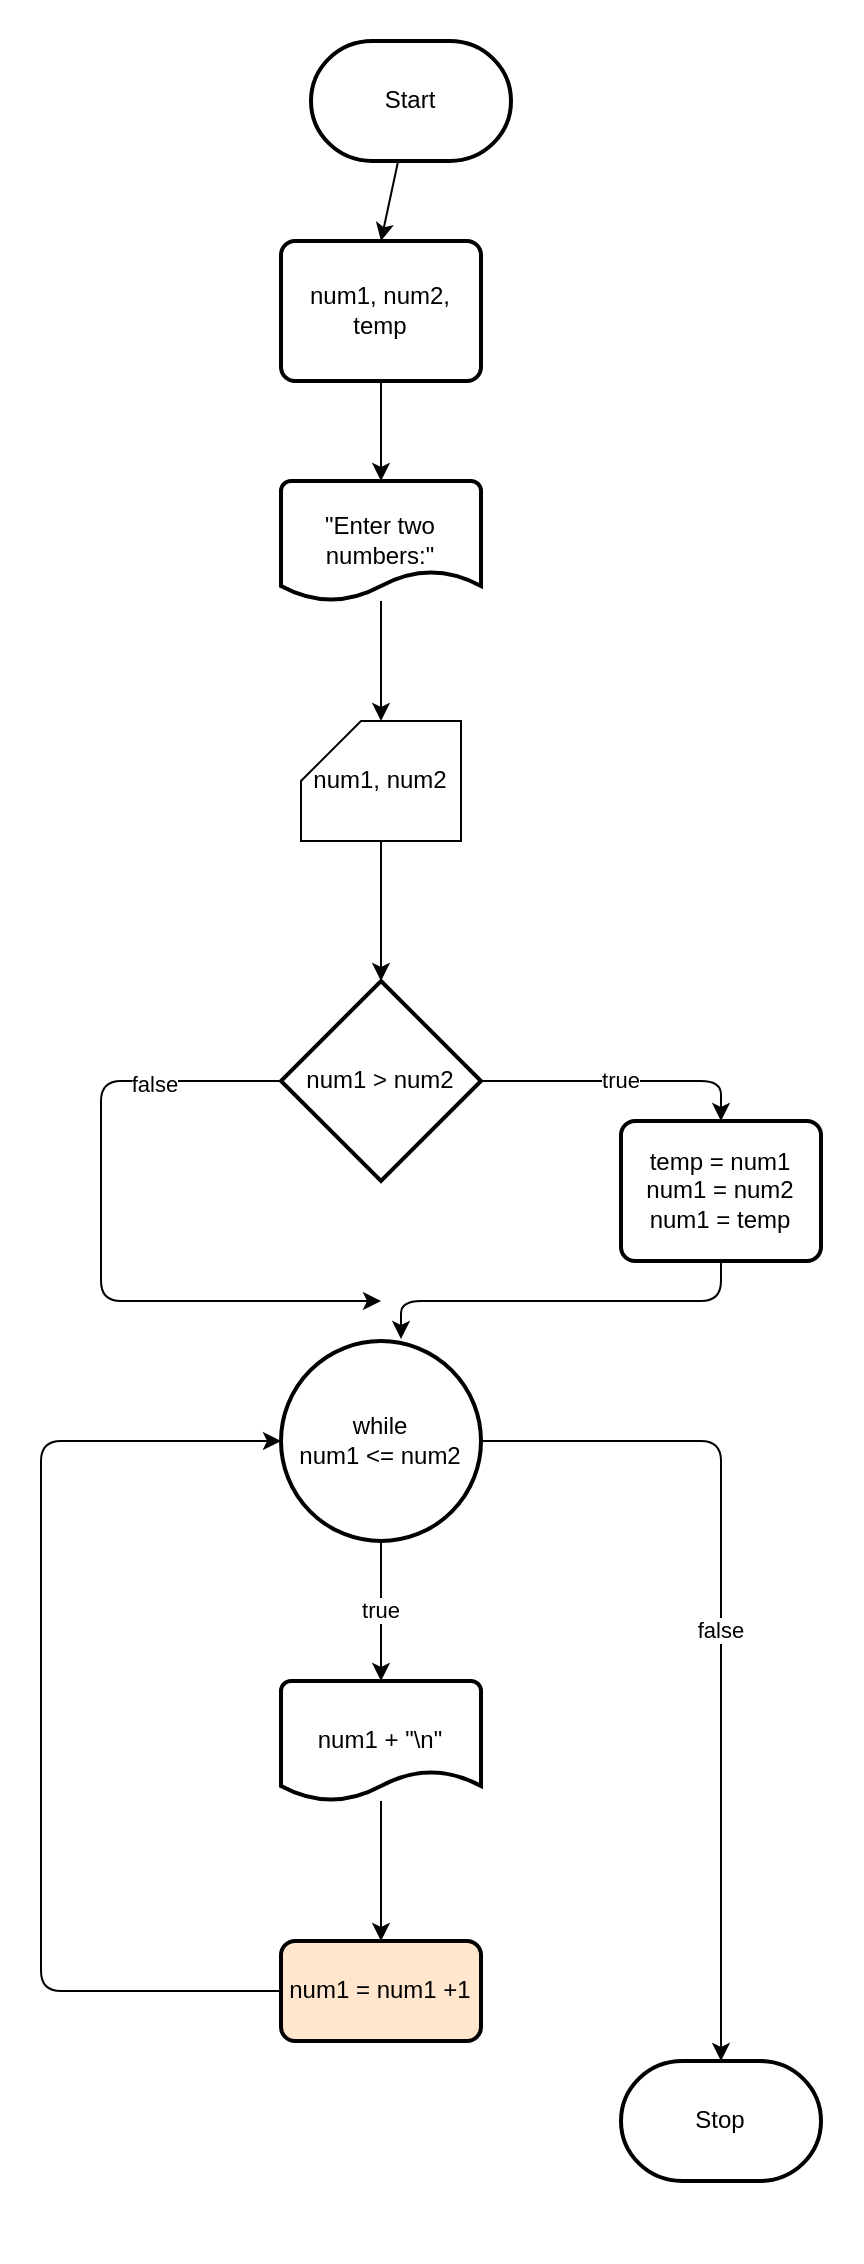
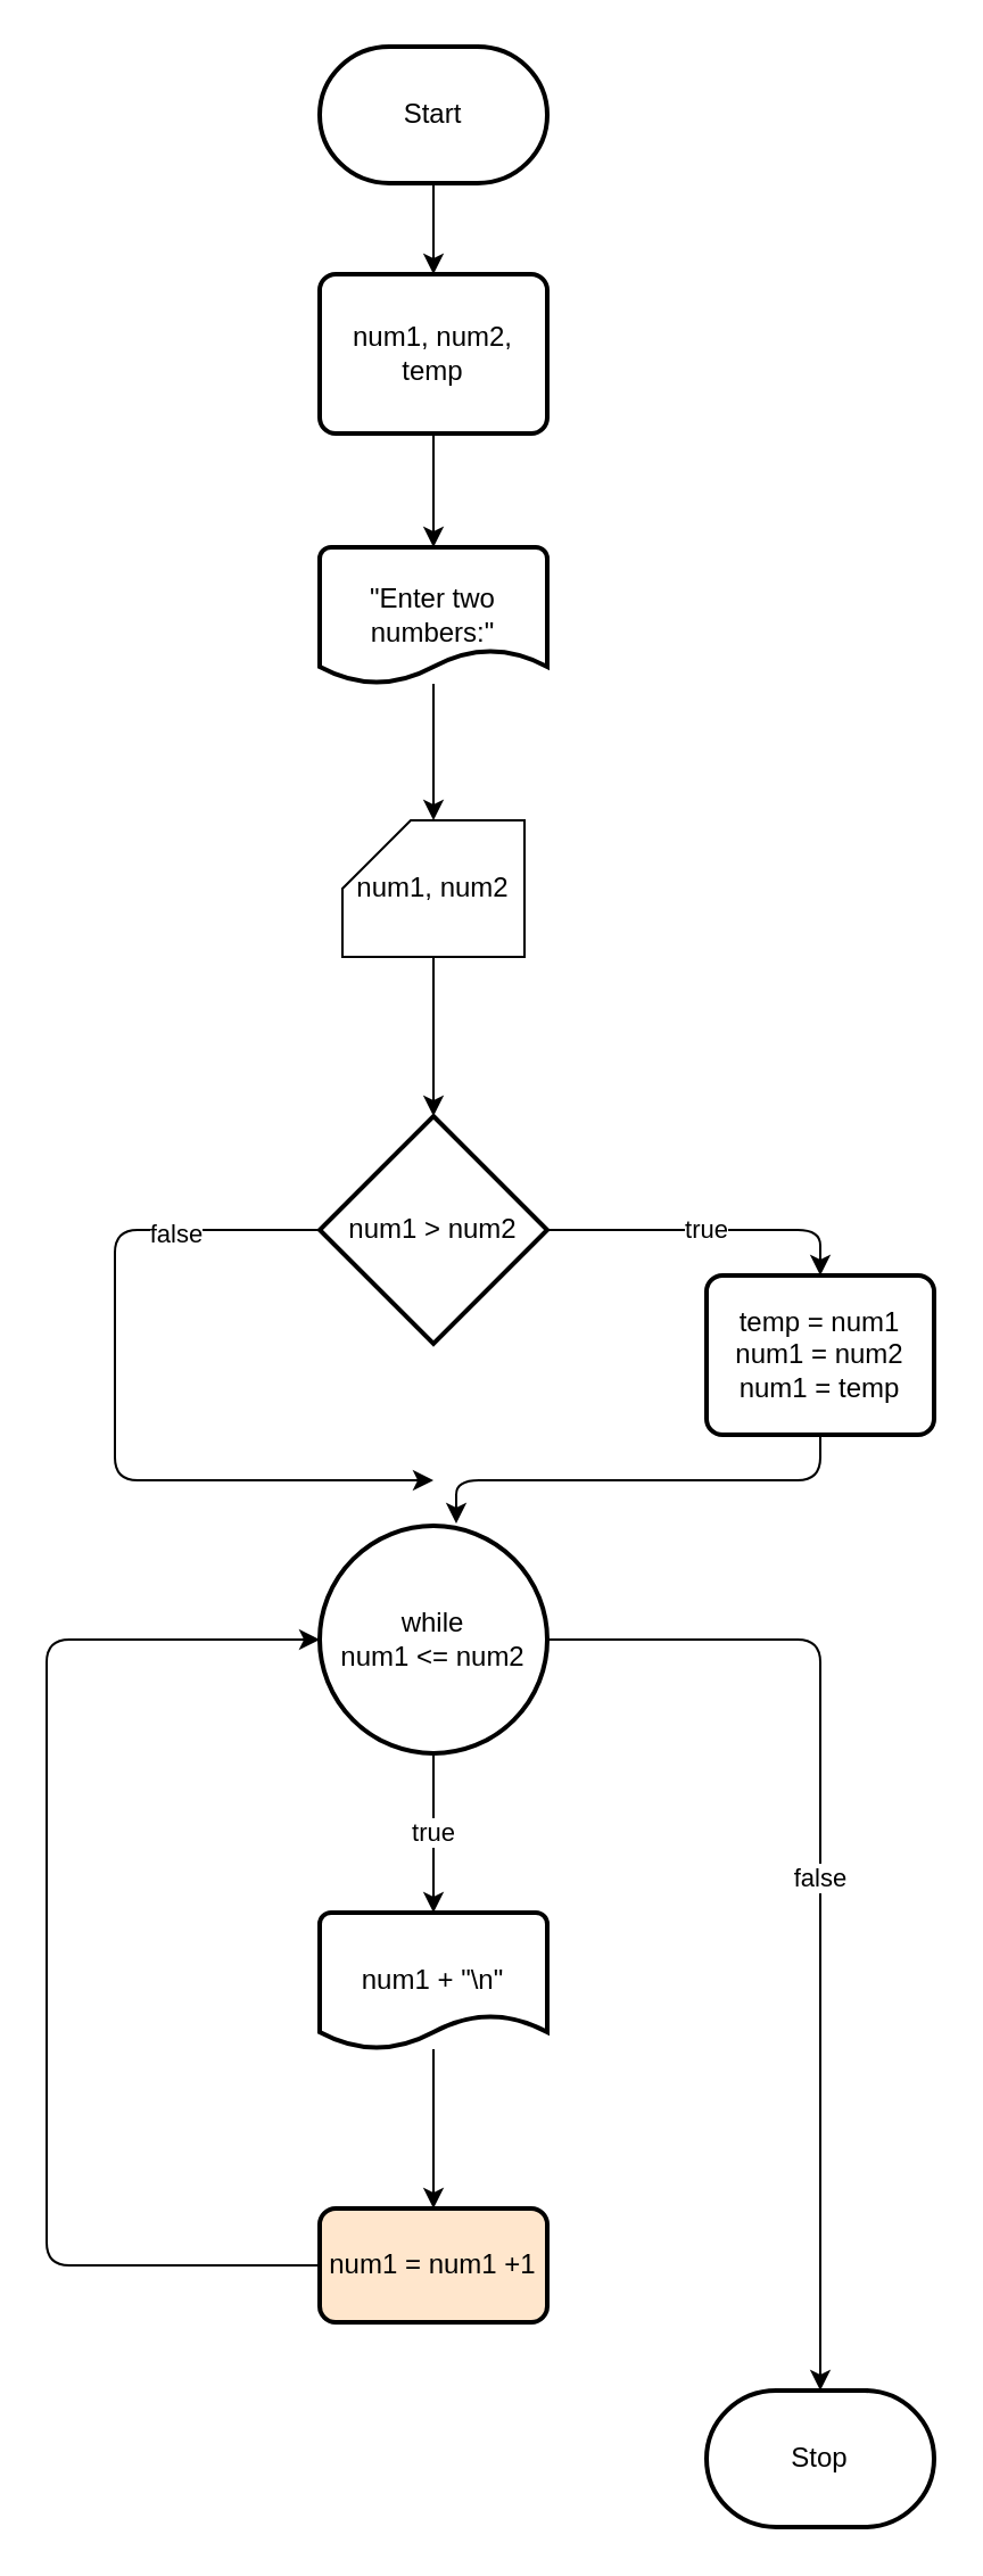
- <mxCell id="3" value="Start" style="strokeWidth=2;html=1;shape=mxgraph.flowchart.terminator;whiteSpace=wrap;" parent="1" vertex="1"><mxGeometry x="155" y="20" width="100" height="60" as="geometry" /></mxCell>
+ <mxCell id="3" value="Start" style="strokeWidth=2;html=1;shape=mxgraph.flowchart.terminator;whiteSpace=wrap;" parent="1" vertex="1"><mxGeometry x="140" y="20" width="100" height="60" as="geometry" /></mxCell>
- <mxCell id="17" value="Stop" style="strokeWidth=2;html=1;shape=mxgraph.flowchart.terminator;whiteSpace=wrap;" parent="1" vertex="1"><mxGeometry x="310" y="1030" width="100" height="60" as="geometry" /></mxCell>
+ <mxCell id="17" value="Stop" style="strokeWidth=2;html=1;shape=mxgraph.flowchart.terminator;whiteSpace=wrap;" parent="1" vertex="1"><mxGeometry x="310" y="1050" width="100" height="60" as="geometry" /></mxCell>
